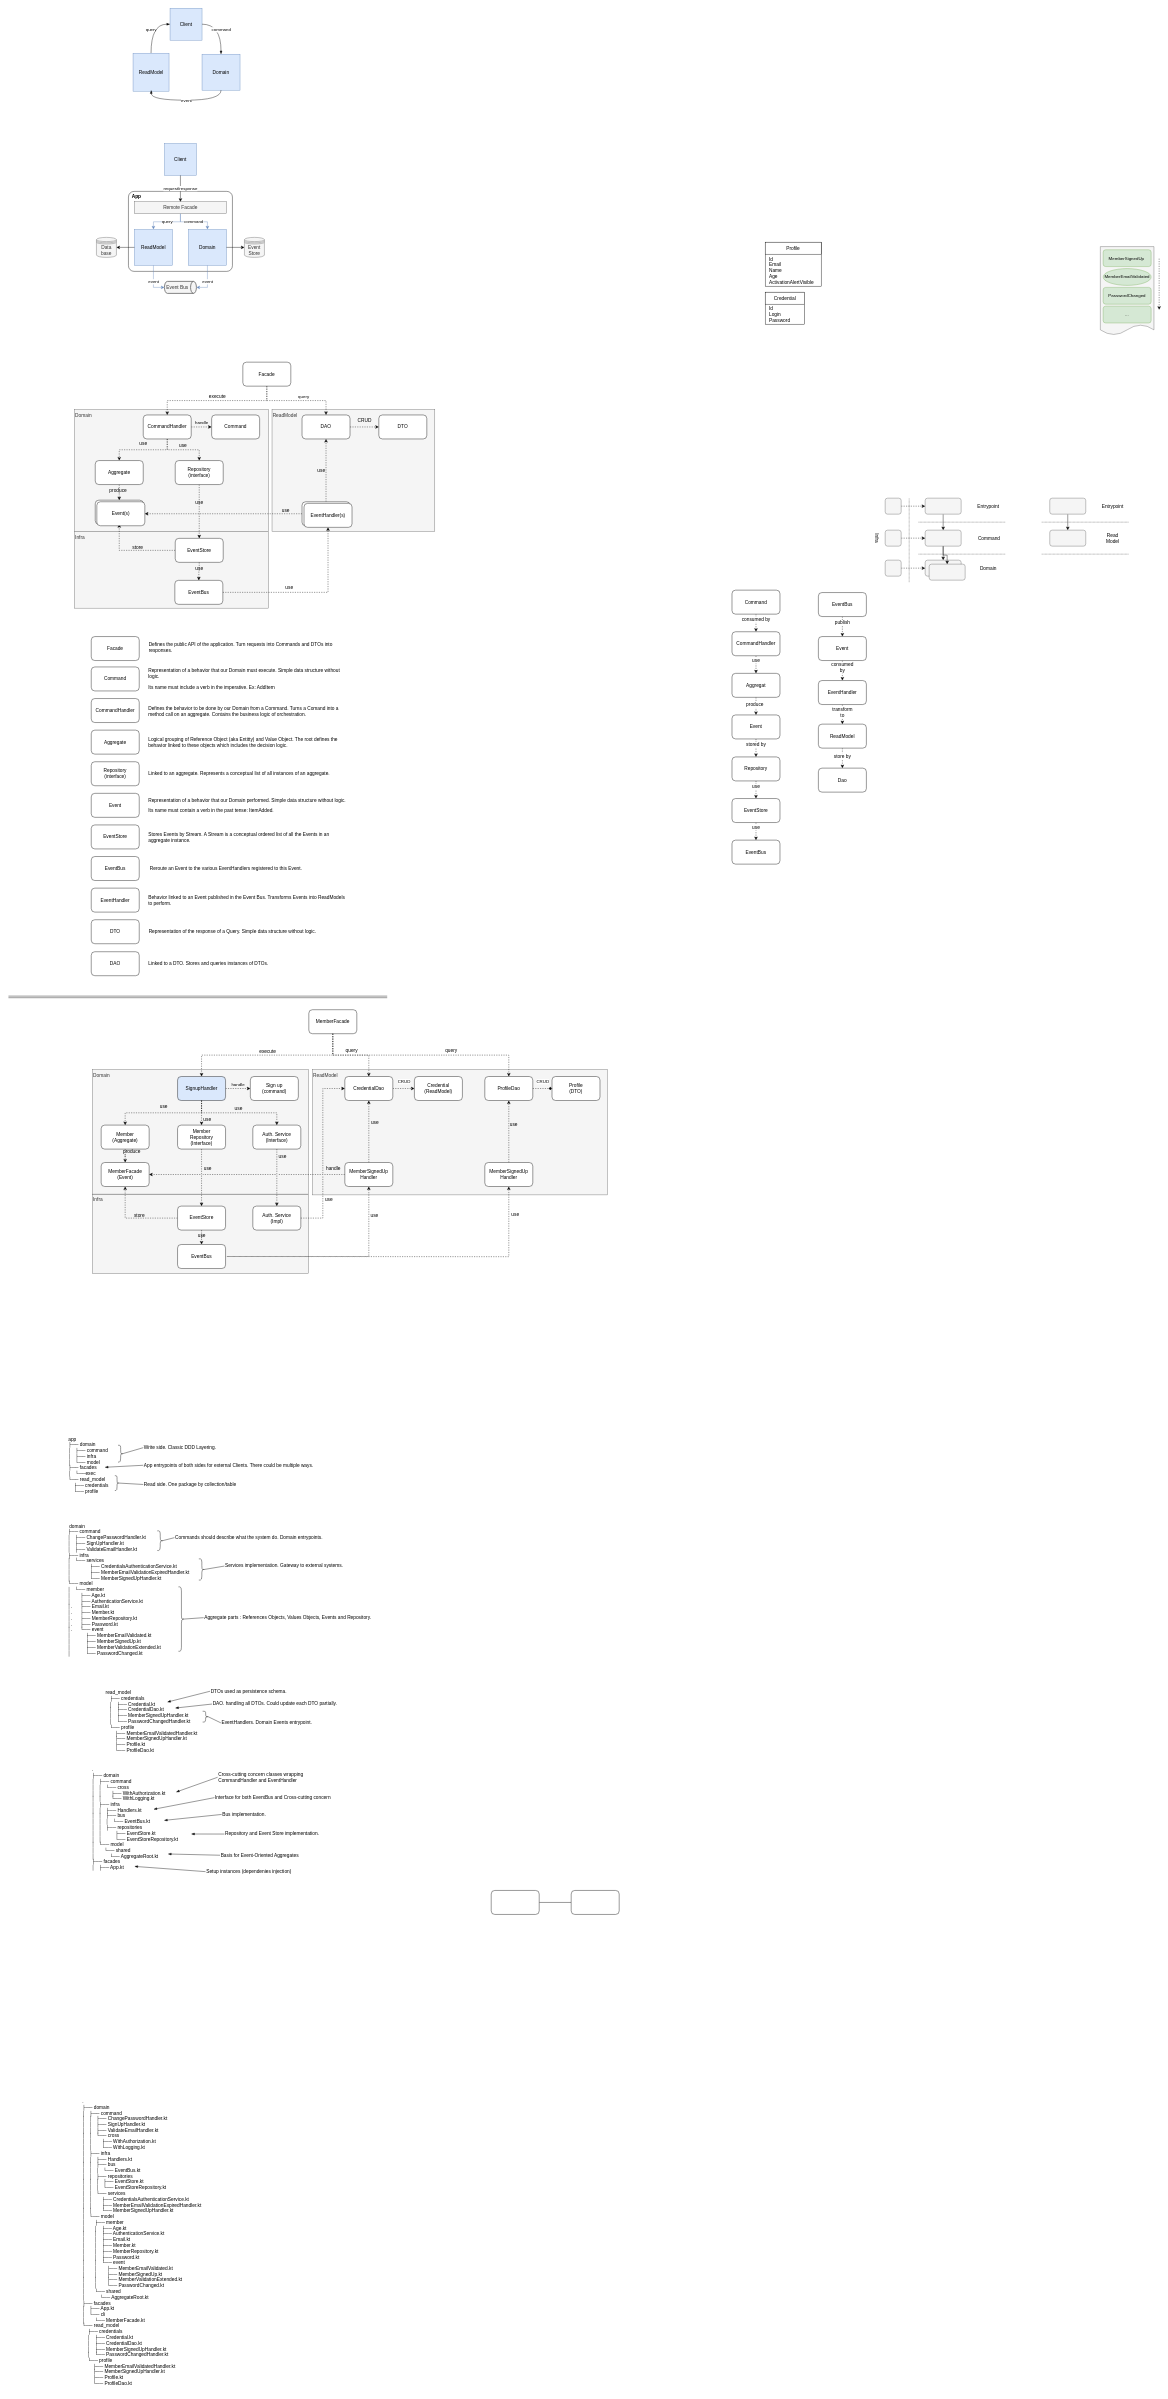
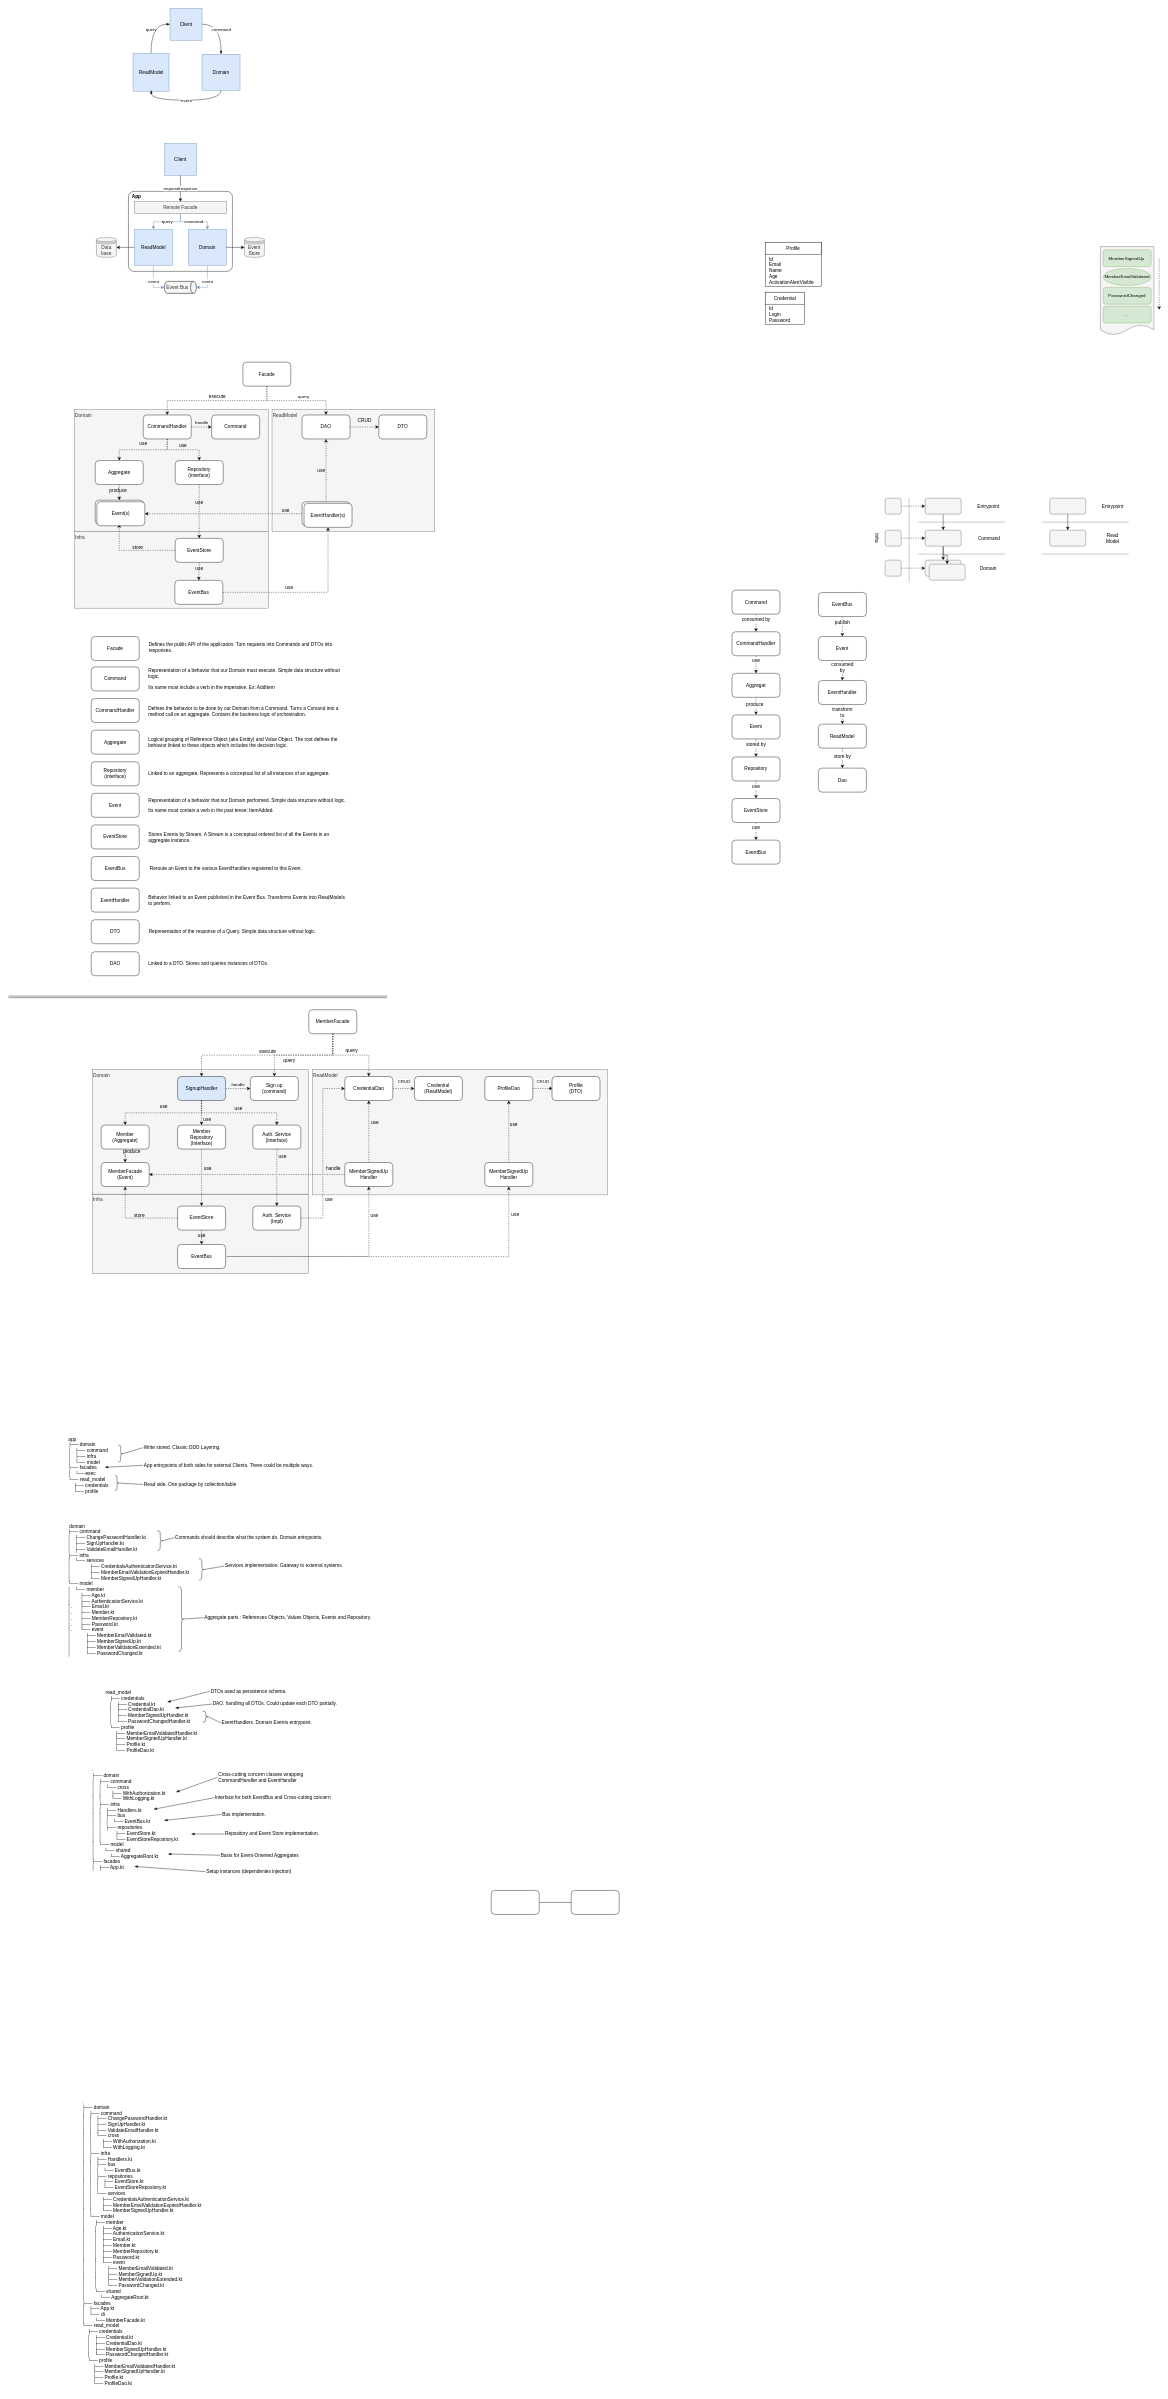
- <mxCell id="201" value="query" style="edgeStyle=orthogonalEdgeStyle;rounded=0;orthogonalLoop=1;jettySize=auto;html=1;dashed=1;fontSize=12;exitX=0.5;exitY=1;exitDx=0;exitDy=0;labelBackgroundColor=none;comic=0;entryX=0.5;entryY=0;entryDx=0;entryDy=0;" parent="1" source="197" target="80" edge="1"><mxGeometry x="0.278" y="12" relative="1" as="geometry"><mxPoint x="841" y="2594" as="sourcePoint" /><mxPoint x="1003" y="2706" as="targetPoint" /><mxPoint x="-1" as="offset" /></mxGeometry></mxCell>
+ <mxCell id="201" value="query" style="edgeStyle=orthogonalEdgeStyle;rounded=0;orthogonalLoop=1;jettySize=auto;html=1;dashed=1;fontSize=12;exitX=0.5;exitY=1;exitDx=0;exitDy=0;labelBackgroundColor=none;comic=0;" parent="1" source="197" target="72" edge="1"><mxGeometry x="0.278" y="12" relative="1" as="geometry"><mxPoint x="841" y="2594" as="sourcePoint" /><mxPoint x="1003" y="2706" as="targetPoint" /><mxPoint x="-1" as="offset" /></mxGeometry></mxCell>
- <mxCell id="174" value="Write side. Classic DDD Layering." style="text;html=1;strokeColor=none;fillColor=none;align=left;verticalAlign=middle;whiteSpace=wrap;rounded=0;" parent="167" vertex="1"><mxGeometry x="189" y="25" width="477" height="20" as="geometry" /></mxCell>
+ <mxCell id="174" value="Write stored. Classic DDD Layering." style="text;html=1;strokeColor=none;fillColor=none;align=left;verticalAlign=middle;whiteSpace=wrap;rounded=0;" parent="167" vertex="1"><mxGeometry x="189" y="25" width="477" height="20" as="geometry" /></mxCell>
